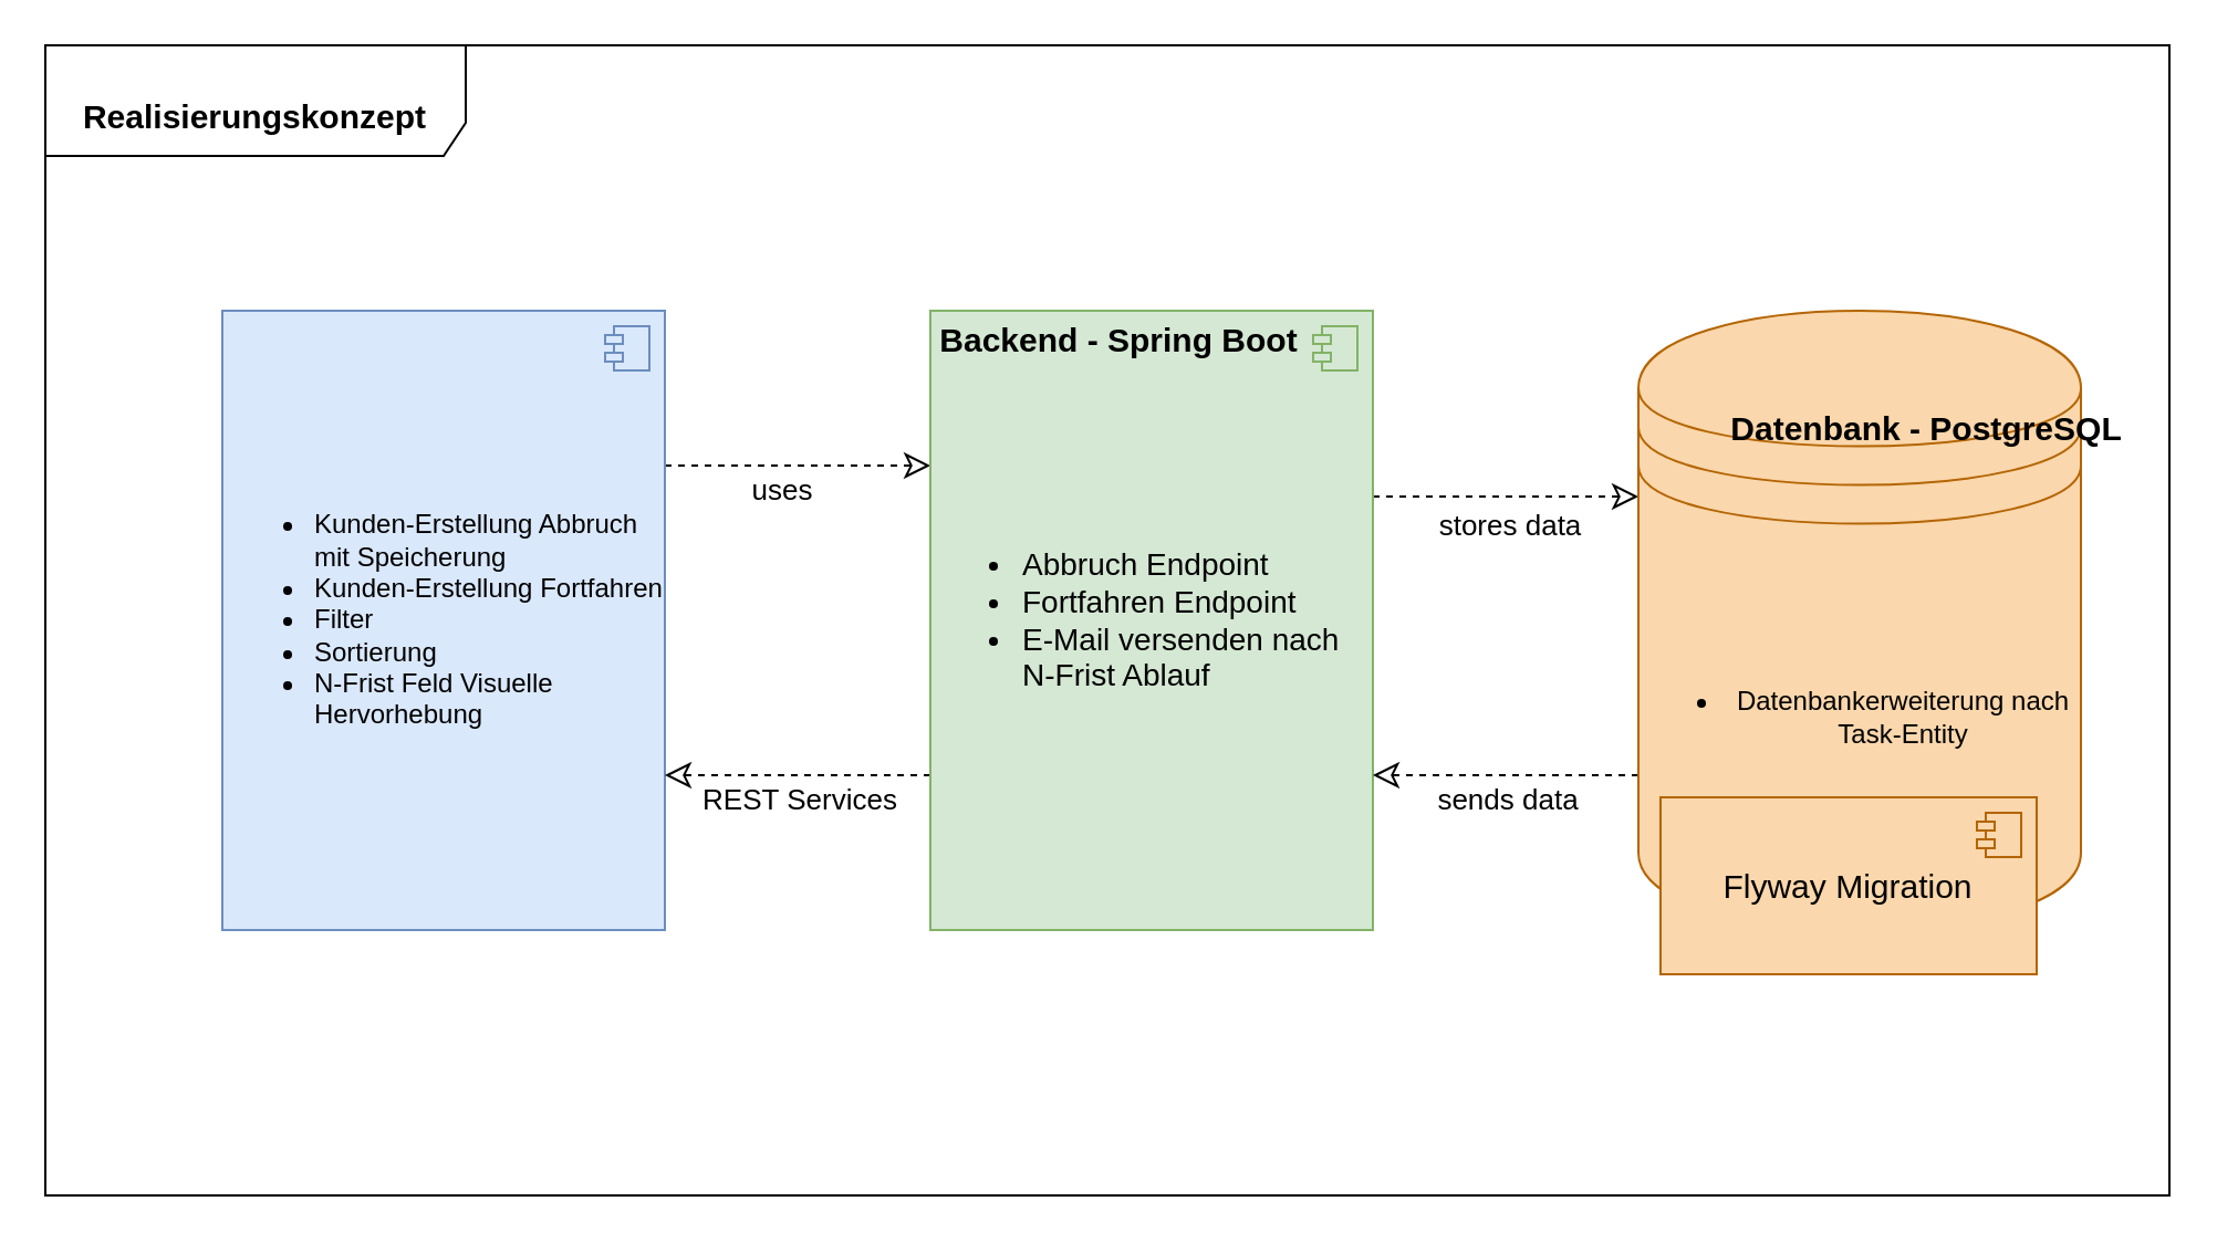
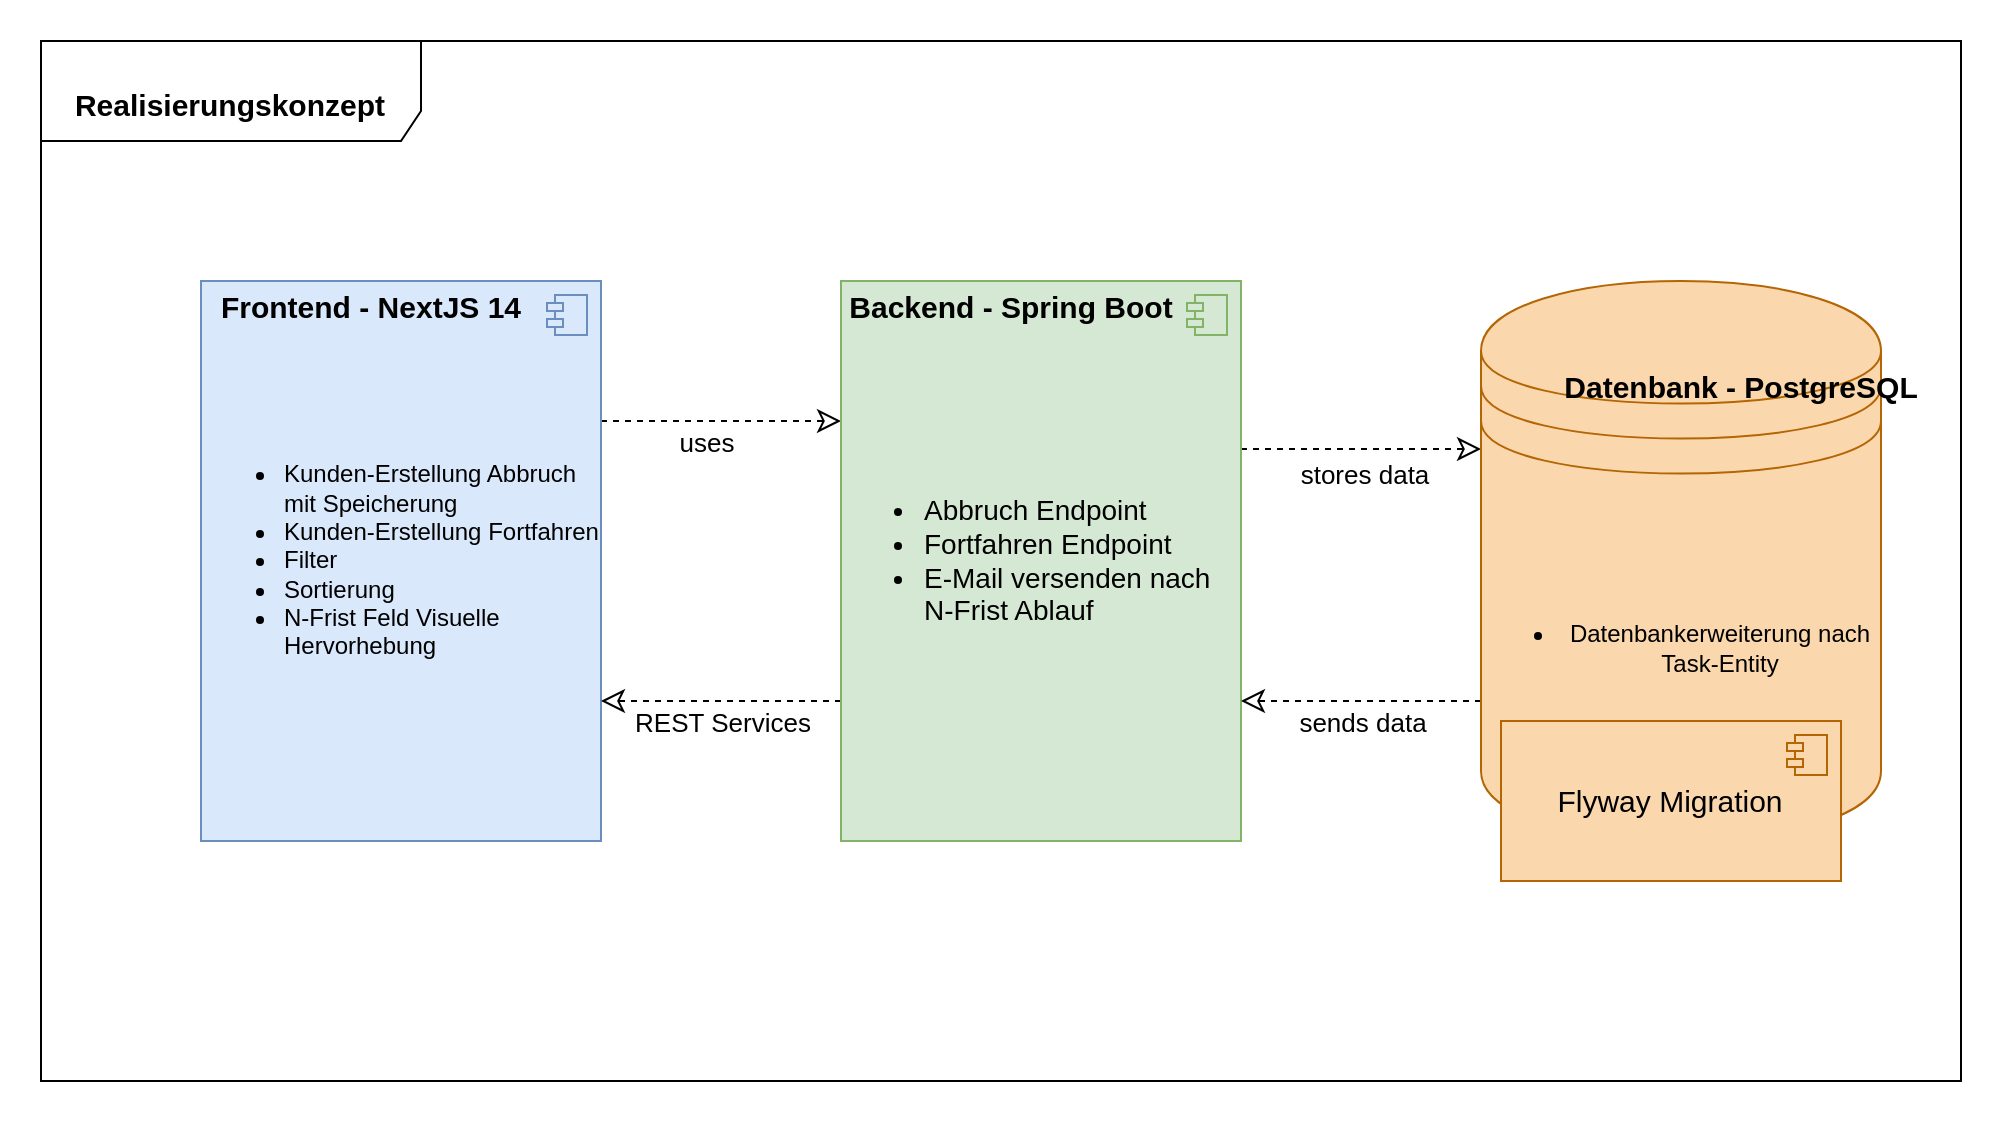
+ <mxCell id="7" value="Frontend - NextJS 14" style="text;align=center;fontStyle=1;verticalAlign=middle;spacingLeft=3;spacingRight=3;strokeColor=none;rotatable=0;points=[[0,0.5],[1,0.5]];portConstraint=eastwest;html=1;fontSize=15;" parent="1" vertex="1"><mxGeometry x="100" y="140" width="170" height="26" as="geometry" /></mxCell>
